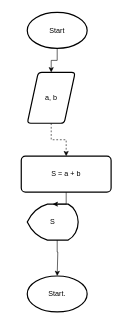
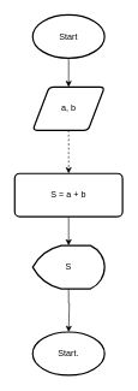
- <mxCell id="6" value="a, b" style="shape=parallelogram;html=1;strokeWidth=2;perimeter=parallelogramPerimeter;whiteSpace=wrap;rounded=1;arcSize=12;size=0.23;" vertex="1" parent="1"><mxGeometry x="45" y="120" width="80" height="85" as="geometry" /></mxCell>
+ <mxCell id="6" value="a, b" style="shape=parallelogram;html=1;strokeWidth=2;perimeter=parallelogramPerimeter;whiteSpace=wrap;rounded=1;arcSize=12;size=0.23;" vertex="1" parent="1"><mxGeometry x="45" y="120" width="100" height="60" as="geometry" /></mxCell>
- <mxCell id="7" value="S = a + b" style="rounded=1;whiteSpace=wrap;html=1;absoluteArcSize=1;arcSize=14;strokeWidth=2;" vertex="1" parent="1"><mxGeometry x="35" y="260" width="150" height="60" as="geometry" /></mxCell>
+ <mxCell id="7" value="S = a + b" style="rounded=1;whiteSpace=wrap;html=1;absoluteArcSize=1;arcSize=14;strokeWidth=2;" vertex="1" parent="1"><mxGeometry x="20" y="240" width="150" height="60" as="geometry" /></mxCell>
- <mxCell id="9" value="S" style="strokeWidth=2;html=1;shape=mxgraph.flowchart.display;whiteSpace=wrap;" vertex="1" parent="1"><mxGeometry x="45" y="340" width="85" height="60" as="geometry" /></mxCell>
+ <mxCell id="9" value="S" style="strokeWidth=2;html=1;shape=mxgraph.flowchart.display;whiteSpace=wrap;" vertex="1" parent="1"><mxGeometry x="45" y="340" width="100" height="60" as="geometry" /></mxCell>
